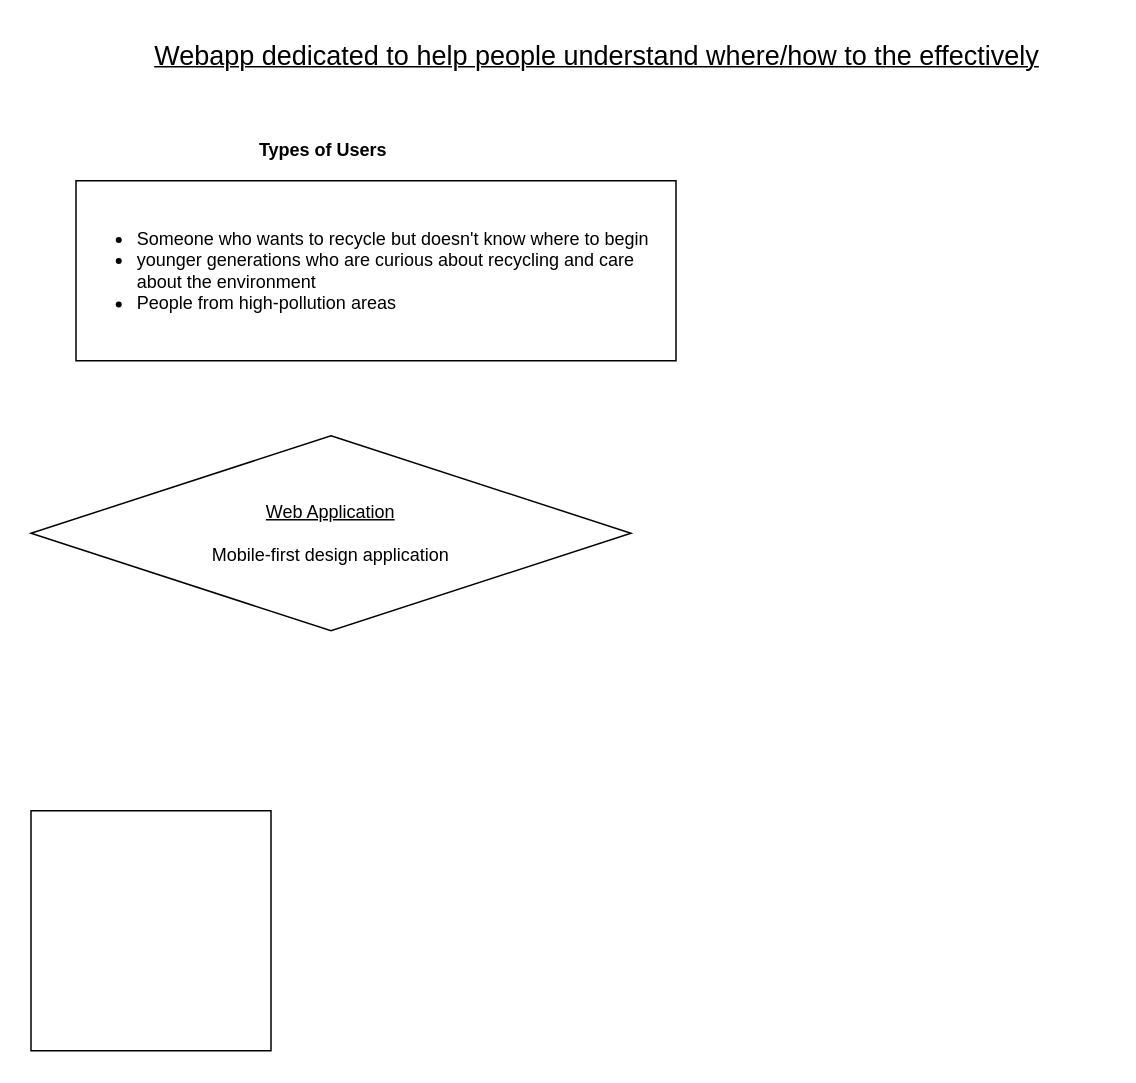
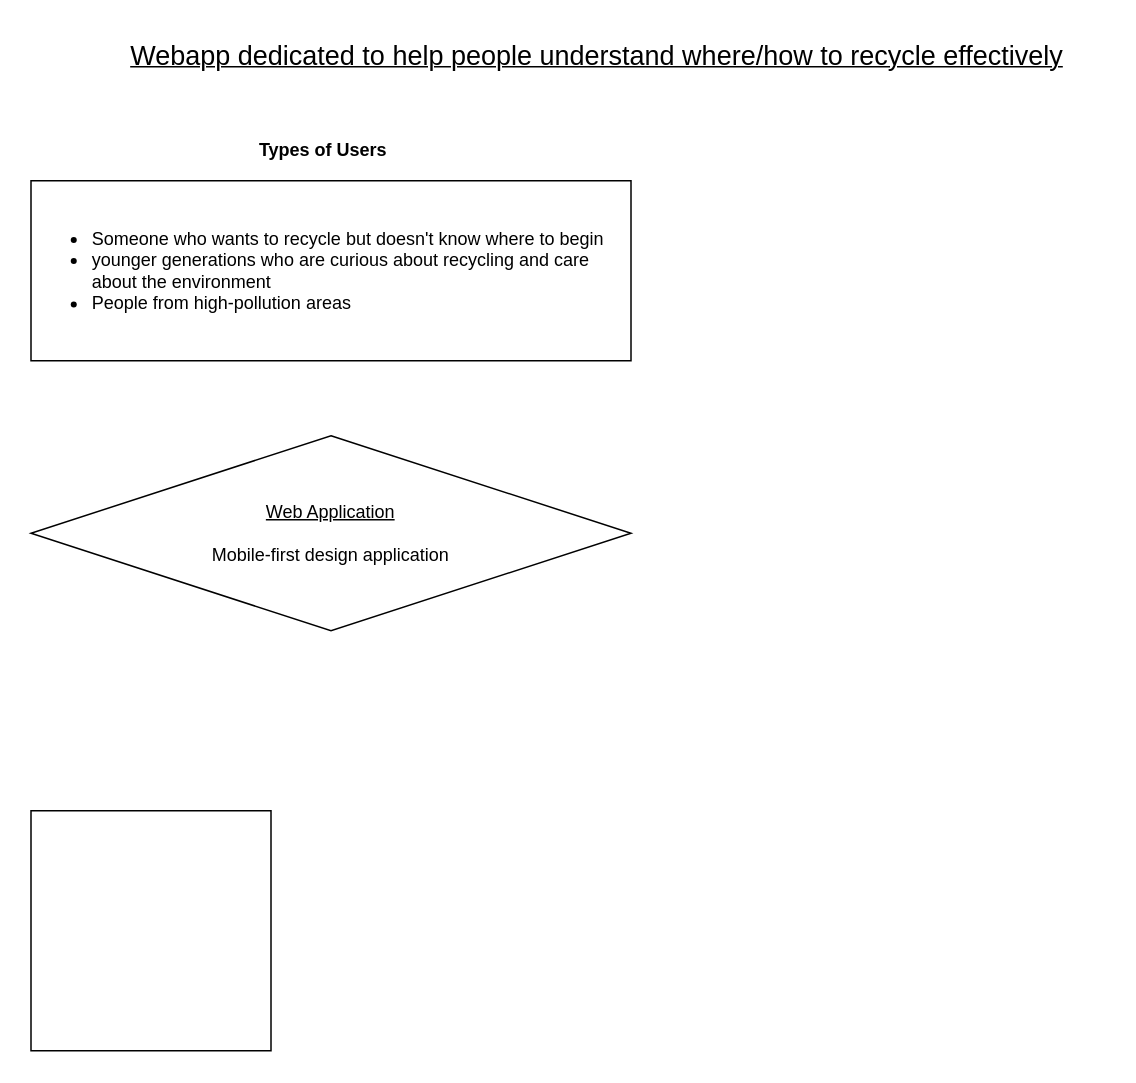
- <mxCell id="3" value="&lt;b style=&quot;font-weight: normal&quot; id=&quot;docs-internal-guid-ae4b0f76-7fff-4c06-2904-87e956100027&quot;&gt;&lt;span style=&quot;font-family: arial; color: rgb(0, 0, 0); background-color: transparent; font-weight: 400; font-style: normal; font-variant: normal; vertical-align: baseline;&quot;&gt;&lt;font style=&quot;font-size: 18px&quot;&gt;Webapp dedicated to help people understand where/how to the effectively&lt;/font&gt;&lt;/span&gt;&lt;/b&gt;" style="text;whiteSpace=wrap;html=1;align=center;fontStyle=4" vertex="1" parent="1"><mxGeometry x="60" y="20" width="675" height="40" as="geometry" /></mxCell>
+ <mxCell id="3" value="&lt;b style=&quot;font-weight: normal&quot; id=&quot;docs-internal-guid-ae4b0f76-7fff-4c06-2904-87e956100027&quot;&gt;&lt;span style=&quot;font-family: arial; color: rgb(0, 0, 0); background-color: transparent; font-weight: 400; font-style: normal; font-variant: normal; vertical-align: baseline;&quot;&gt;&lt;font style=&quot;font-size: 18px&quot;&gt;Webapp dedicated to help people understand where/how to recycle effectively&lt;/font&gt;&lt;/span&gt;&lt;/b&gt;" style="text;whiteSpace=wrap;html=1;align=center;fontStyle=4" vertex="1" parent="1"><mxGeometry x="60" y="20" width="675" height="40" as="geometry" /></mxCell>
- <mxCell id="4" value="&lt;ul style=&quot;text-align: left&quot;&gt;&lt;li&gt;Someone who wants to recycle but doesn't know where to begin&lt;/li&gt;&lt;li&gt;younger generations who are curious about recycling and care about the environment&lt;/li&gt;&lt;li&gt;People from high-pollution areas&lt;/li&gt;&lt;/ul&gt;" style="rounded=0;whiteSpace=wrap;html=1;" vertex="1" parent="1"><mxGeometry x="50" y="120" width="400" height="120" as="geometry" /></mxCell>
+ <mxCell id="4" value="&lt;ul style=&quot;text-align: left&quot;&gt;&lt;li&gt;Someone who wants to recycle but doesn't know where to begin&lt;/li&gt;&lt;li&gt;younger generations who are curious about recycling and care about the environment&lt;/li&gt;&lt;li&gt;People from high-pollution areas&lt;/li&gt;&lt;/ul&gt;" style="rounded=0;whiteSpace=wrap;html=1;" vertex="1" parent="1"><mxGeometry x="20" y="120" width="400" height="120" as="geometry" /></mxCell>
